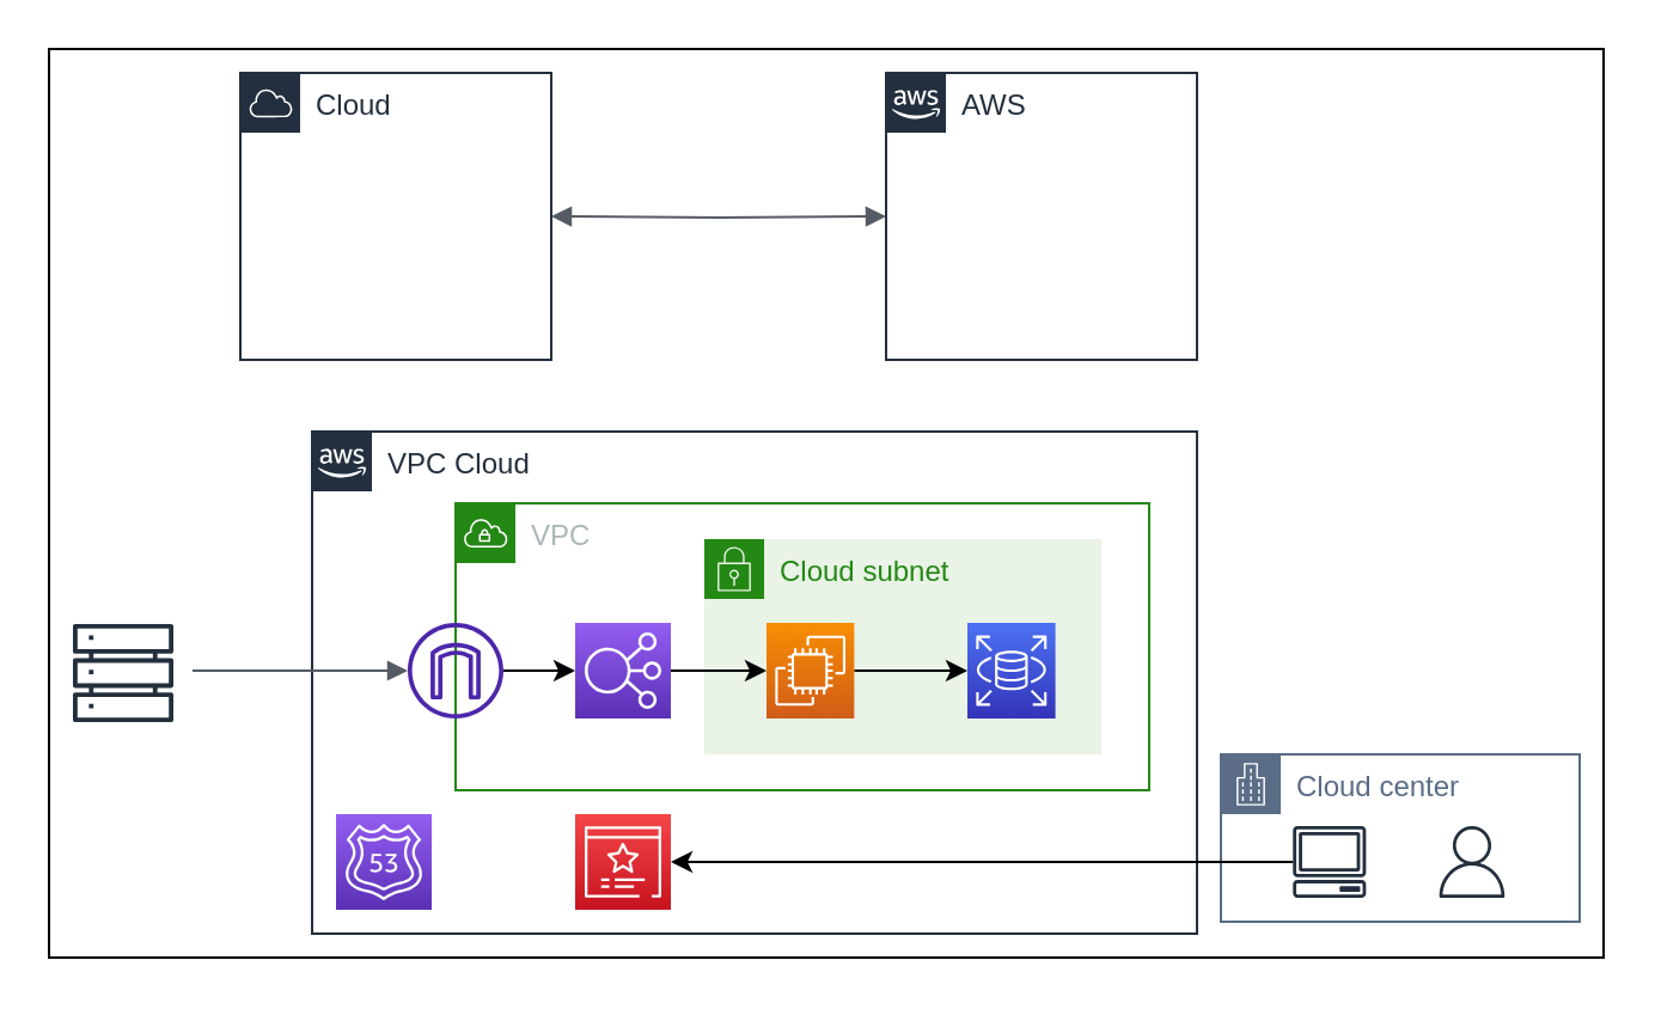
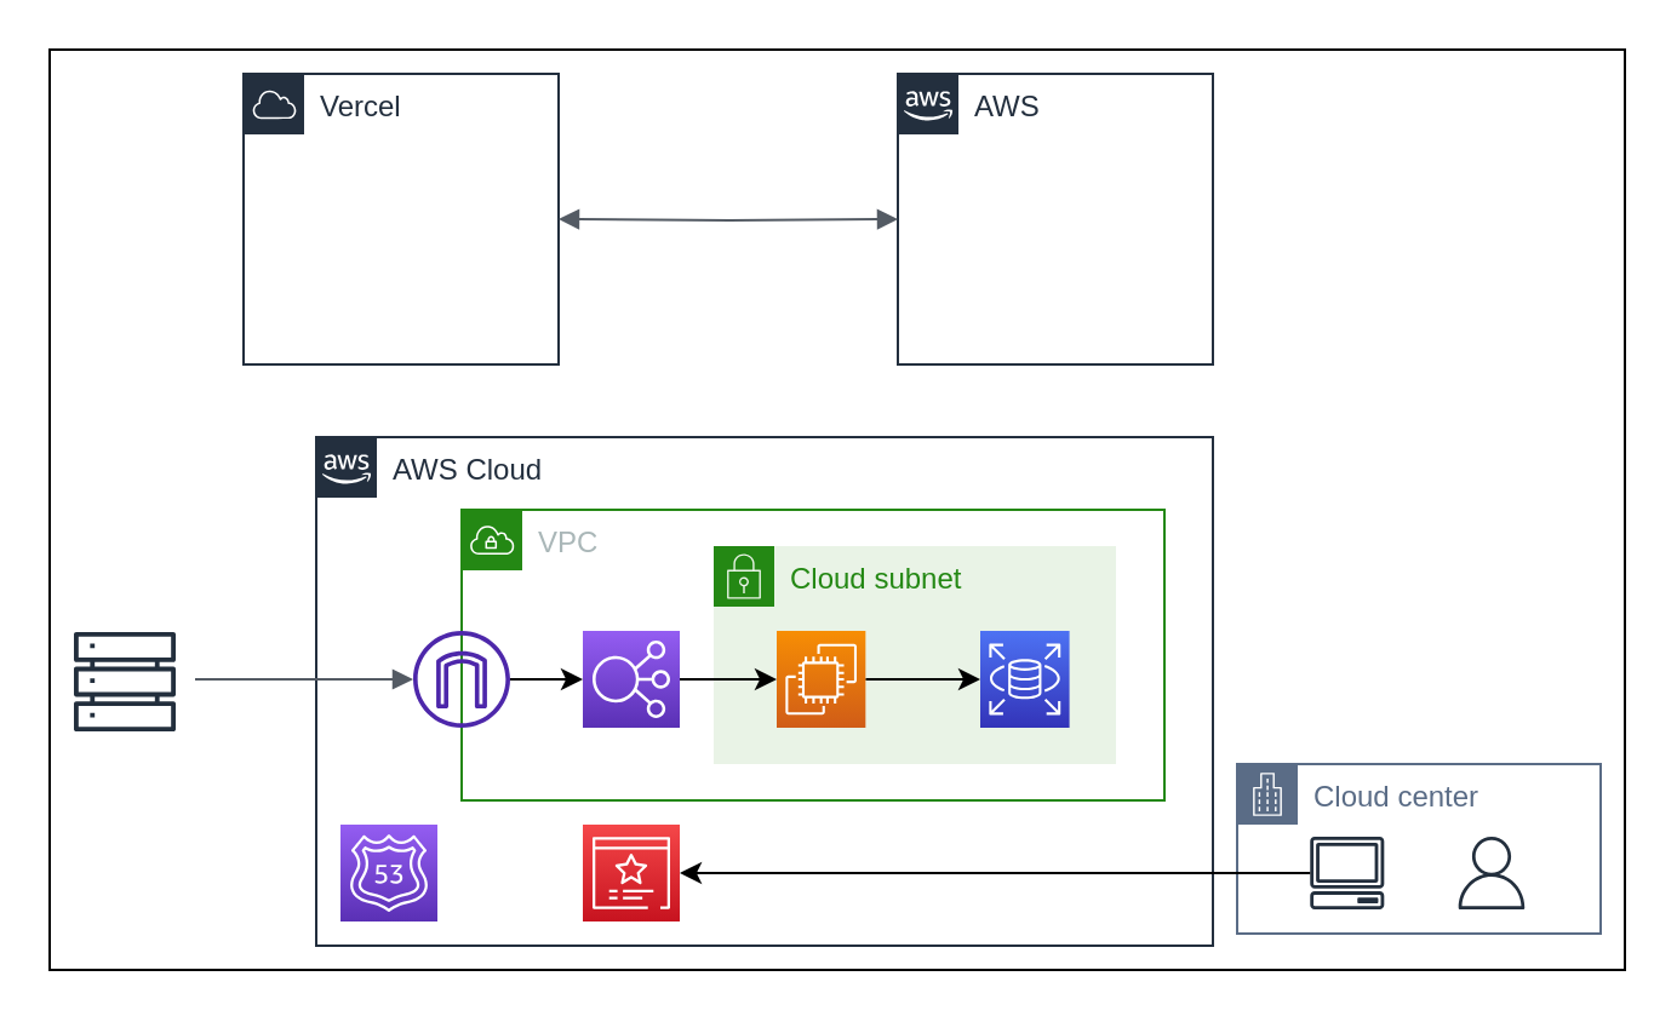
- <mxCell id="24" value="Cloud" style="points=[[0,0],[0.25,0],[0.5,0],[0.75,0],[1,0],[1,0.25],[1,0.5],[1,0.75],[1,1],[0.75,1],[0.5,1],[0.25,1],[0,1],[0,0.75],[0,0.5],[0,0.25]];outlineConnect=0;gradientColor=none;html=1;whiteSpace=wrap;fontSize=12;fontStyle=0;container=1;pointerEvents=0;collapsible=0;recursiveResize=0;shape=mxgraph.aws4.group;grIcon=mxgraph.aws4.group_aws_cloud;strokeColor=#232F3E;fillColor=none;verticalAlign=top;align=left;spacingLeft=30;fontColor=#232F3E;dashed=0;" vertex="1" parent="1"><mxGeometry x="100" y="30" width="130" height="120" as="geometry" /></mxCell>
+ <mxCell id="24" value="Vercel" style="points=[[0,0],[0.25,0],[0.5,0],[0.75,0],[1,0],[1,0.25],[1,0.5],[1,0.75],[1,1],[0.75,1],[0.5,1],[0.25,1],[0,1],[0,0.75],[0,0.5],[0,0.25]];outlineConnect=0;gradientColor=none;html=1;whiteSpace=wrap;fontSize=12;fontStyle=0;container=1;pointerEvents=0;collapsible=0;recursiveResize=0;shape=mxgraph.aws4.group;grIcon=mxgraph.aws4.group_aws_cloud;strokeColor=#232F3E;fillColor=none;verticalAlign=top;align=left;spacingLeft=30;fontColor=#232F3E;dashed=0;" vertex="1" parent="1"><mxGeometry x="100" y="30" width="130" height="120" as="geometry" /></mxCell>
- <mxCell id="3" value="VPC Cloud" style="points=[[0,0],[0.25,0],[0.5,0],[0.75,0],[1,0],[1,0.25],[1,0.5],[1,0.75],[1,1],[0.75,1],[0.5,1],[0.25,1],[0,1],[0,0.75],[0,0.5],[0,0.25]];outlineConnect=0;gradientColor=none;html=1;whiteSpace=wrap;fontSize=12;fontStyle=0;container=1;pointerEvents=0;collapsible=0;recursiveResize=0;shape=mxgraph.aws4.group;grIcon=mxgraph.aws4.group_aws_cloud_alt;strokeColor=#232F3E;fillColor=none;verticalAlign=top;align=left;spacingLeft=30;fontColor=#232F3E;dashed=0;" vertex="1" parent="1"><mxGeometry x="130" y="180" width="370" height="210" as="geometry" /></mxCell>
+ <mxCell id="3" value="AWS Cloud" style="points=[[0,0],[0.25,0],[0.5,0],[0.75,0],[1,0],[1,0.25],[1,0.5],[1,0.75],[1,1],[0.75,1],[0.5,1],[0.25,1],[0,1],[0,0.75],[0,0.5],[0,0.25]];outlineConnect=0;gradientColor=none;html=1;whiteSpace=wrap;fontSize=12;fontStyle=0;container=1;pointerEvents=0;collapsible=0;recursiveResize=0;shape=mxgraph.aws4.group;grIcon=mxgraph.aws4.group_aws_cloud_alt;strokeColor=#232F3E;fillColor=none;verticalAlign=top;align=left;spacingLeft=30;fontColor=#232F3E;dashed=0;" vertex="1" parent="1"><mxGeometry x="130" y="180" width="370" height="210" as="geometry" /></mxCell>
